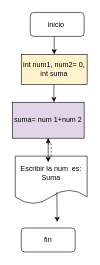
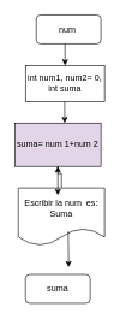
- <mxCell id="2" value="&lt;font style=&quot;vertical-align: inherit&quot;&gt;&lt;font style=&quot;vertical-align: inherit&quot;&gt;inicio&amp;nbsp;&lt;/font&gt;&lt;/font&gt;" style="rounded=1;whiteSpace=wrap;html=1;" parent="1" vertex="1"><mxGeometry x="50" y="20" width="90" height="40" as="geometry" /></mxCell>
+ <mxCell id="2" value="&lt;font style=&quot;vertical-align: inherit&quot;&gt;&lt;font style=&quot;vertical-align: inherit&quot;&gt;num&amp;nbsp;&lt;/font&gt;&lt;/font&gt;" style="rounded=1;whiteSpace=wrap;html=1;" parent="1" vertex="1"><mxGeometry x="50" y="20" width="90" height="40" as="geometry" /></mxCell>
- <mxCell id="8" value="int num1, num2= 0, int suma&lt;br&gt;" style="rounded=0;whiteSpace=wrap;html=1;fillColor=#fff2cc;" vertex="1" parent="1"><mxGeometry x="35" y="90" width="110" height="50" as="geometry" /></mxCell>
+ <mxCell id="8" value="int num1, num2= 0, int suma&lt;br&gt;" style="rounded=0;whiteSpace=wrap;html=1;" vertex="1" parent="1"><mxGeometry x="35" y="90" width="110" height="50" as="geometry" /></mxCell>
- <mxCell id="5" value="" style="edgeStyle=orthogonalEdgeStyle;rounded=0;orthogonalLoop=1;jettySize=auto;html=1;dashed=1;" edge="1" parent="1" source="6" target="4"><mxGeometry relative="1" as="geometry" /></mxCell>
+ <mxCell id="5" value="" style="edgeStyle=orthogonalEdgeStyle;rounded=0;orthogonalLoop=1;jettySize=auto;html=1;" edge="1" parent="1" source="6" target="4"><mxGeometry relative="1" as="geometry" /></mxCell>
- <mxCell id="7" value="fin" style="rounded=1;whiteSpace=wrap;html=1;" parent="1" vertex="1"><mxGeometry x="35" y="380" width="90" height="40" as="geometry" /></mxCell>
+ <mxCell id="7" value="suma" style="rounded=1;whiteSpace=wrap;html=1;" parent="1" vertex="1"><mxGeometry x="35" y="380" width="90" height="40" as="geometry" /></mxCell>
